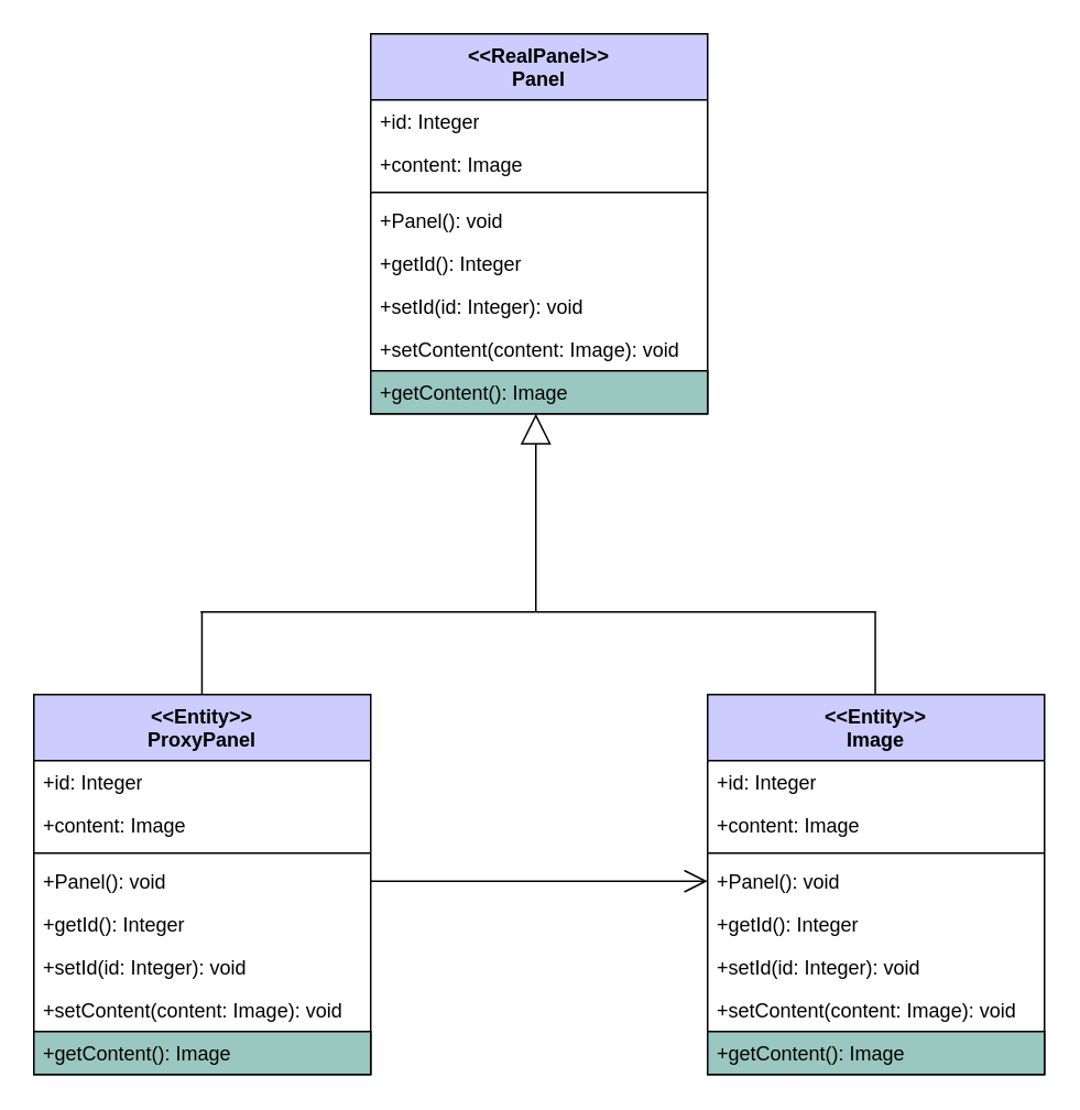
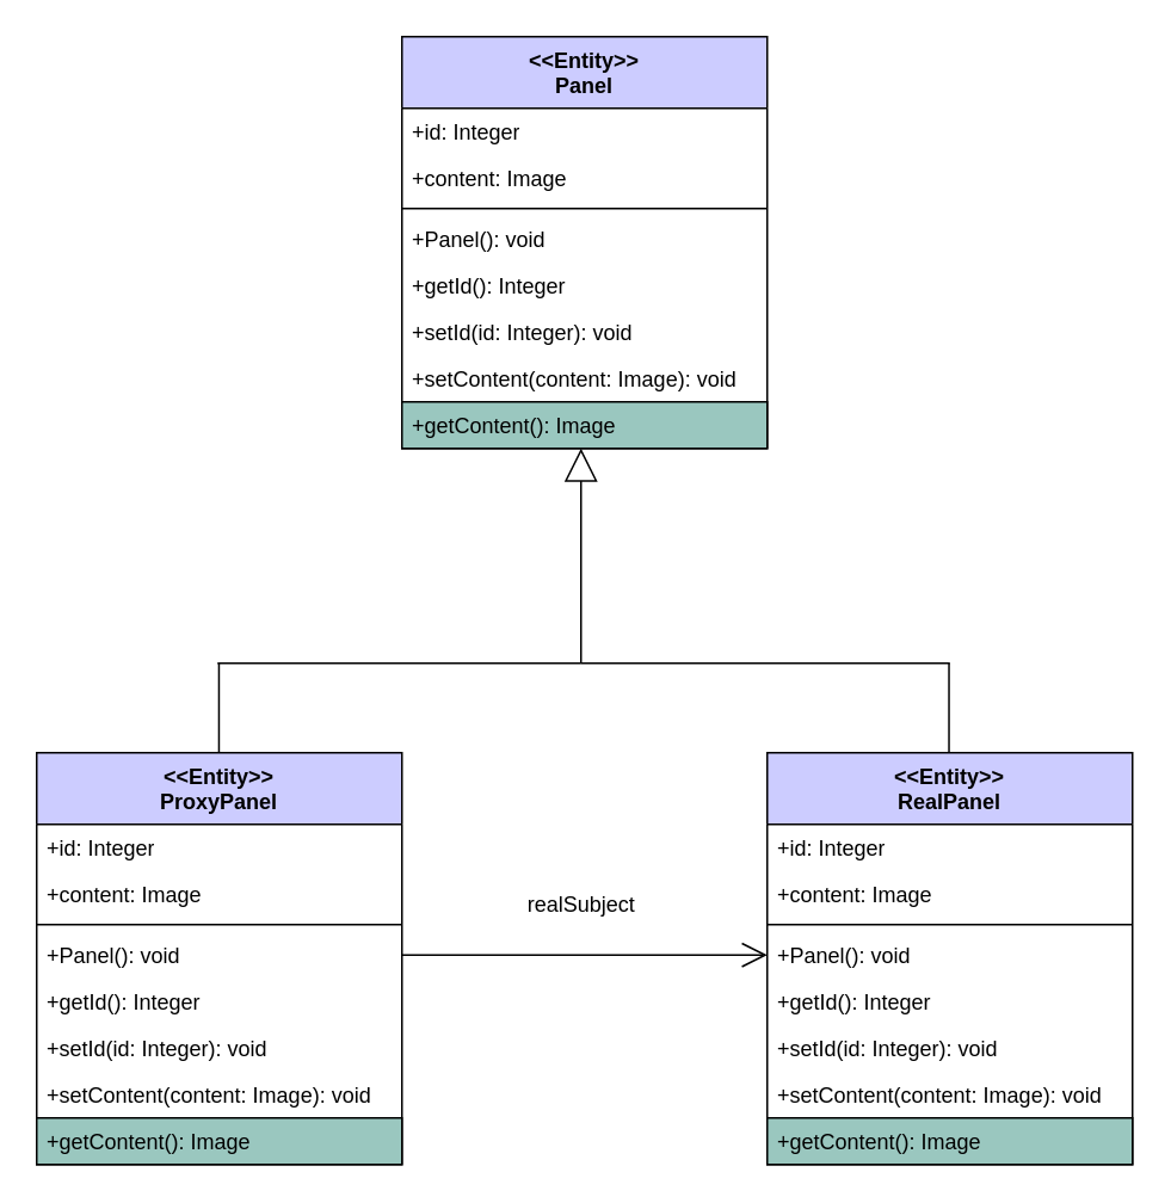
- <mxCell id="2" value="&lt;div&gt;&lt;span style=&quot;background-color: transparent; color: light-dark(rgb(0, 0, 0), rgb(255, 255, 255));&quot;&gt;&amp;lt;&amp;lt;RealPanel&amp;gt;&amp;gt;&lt;/span&gt;&lt;/div&gt;&lt;div&gt;&lt;span style=&quot;background-color: transparent; color: light-dark(rgb(0, 0, 0), rgb(255, 255, 255));&quot;&gt;Panel&lt;/span&gt;&lt;/div&gt;" style="swimlane;fontStyle=1;align=center;verticalAlign=top;childLayout=stackLayout;horizontal=1;startSize=40;horizontalStack=0;resizeParent=1;resizeParentMax=0;resizeLast=0;collapsible=1;marginBottom=0;whiteSpace=wrap;html=1;fillColor=#CCCCFF;" vertex="1" parent="1"><mxGeometry x="224" y="20" width="204" height="230" as="geometry" /></mxCell>
+ <mxCell id="2" value="&lt;div&gt;&lt;span style=&quot;background-color: transparent; color: light-dark(rgb(0, 0, 0), rgb(255, 255, 255));&quot;&gt;&amp;lt;&amp;lt;Entity&amp;gt;&amp;gt;&lt;/span&gt;&lt;/div&gt;&lt;div&gt;&lt;span style=&quot;background-color: transparent; color: light-dark(rgb(0, 0, 0), rgb(255, 255, 255));&quot;&gt;Panel&lt;/span&gt;&lt;/div&gt;" style="swimlane;fontStyle=1;align=center;verticalAlign=top;childLayout=stackLayout;horizontal=1;startSize=40;horizontalStack=0;resizeParent=1;resizeParentMax=0;resizeLast=0;collapsible=1;marginBottom=0;whiteSpace=wrap;html=1;fillColor=#CCCCFF;" vertex="1" parent="1"><mxGeometry x="224" y="20" width="204" height="230" as="geometry" /></mxCell>
- <mxCell id="11" value="&lt;div&gt;&lt;span style=&quot;background-color: transparent; color: light-dark(rgb(0, 0, 0), rgb(255, 255, 255));&quot;&gt;&amp;lt;&amp;lt;Entity&amp;gt;&amp;gt;&lt;/span&gt;&lt;/div&gt;&lt;div&gt;&lt;span style=&quot;background-color: transparent; color: light-dark(rgb(0, 0, 0), rgb(255, 255, 255));&quot;&gt;Image&lt;/span&gt;&lt;/div&gt;" style="swimlane;fontStyle=1;align=center;verticalAlign=top;childLayout=stackLayout;horizontal=1;startSize=40;horizontalStack=0;resizeParent=1;resizeParentMax=0;resizeLast=0;collapsible=1;marginBottom=0;whiteSpace=wrap;html=1;fillColor=#CCCCFF;" vertex="1" parent="1"><mxGeometry x="428" y="420" width="204" height="230" as="geometry" /></mxCell>
+ <mxCell id="11" value="&lt;div&gt;&lt;span style=&quot;background-color: transparent; color: light-dark(rgb(0, 0, 0), rgb(255, 255, 255));&quot;&gt;&amp;lt;&amp;lt;Entity&amp;gt;&amp;gt;&lt;/span&gt;&lt;/div&gt;&lt;div&gt;&lt;span style=&quot;background-color: transparent; color: light-dark(rgb(0, 0, 0), rgb(255, 255, 255));&quot;&gt;RealPanel&lt;/span&gt;&lt;/div&gt;" style="swimlane;fontStyle=1;align=center;verticalAlign=top;childLayout=stackLayout;horizontal=1;startSize=40;horizontalStack=0;resizeParent=1;resizeParentMax=0;resizeLast=0;collapsible=1;marginBottom=0;whiteSpace=wrap;html=1;fillColor=#CCCCFF;" vertex="1" parent="1"><mxGeometry x="428" y="420" width="204" height="230" as="geometry" /></mxCell>
+ <mxCell id="35" value="realSubject" style="text;html=1;align=center;verticalAlign=middle;resizable=0;points=[];autosize=1;strokeColor=none;fillColor=none;" vertex="1" parent="1"><mxGeometry x="284" y="490" width="80" height="30" as="geometry" /></mxCell>
